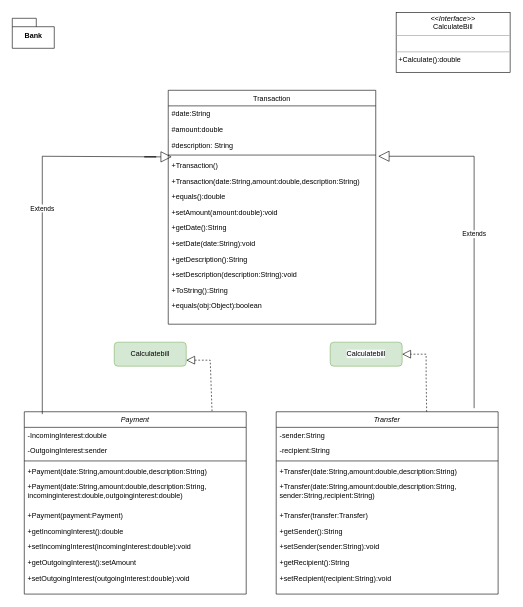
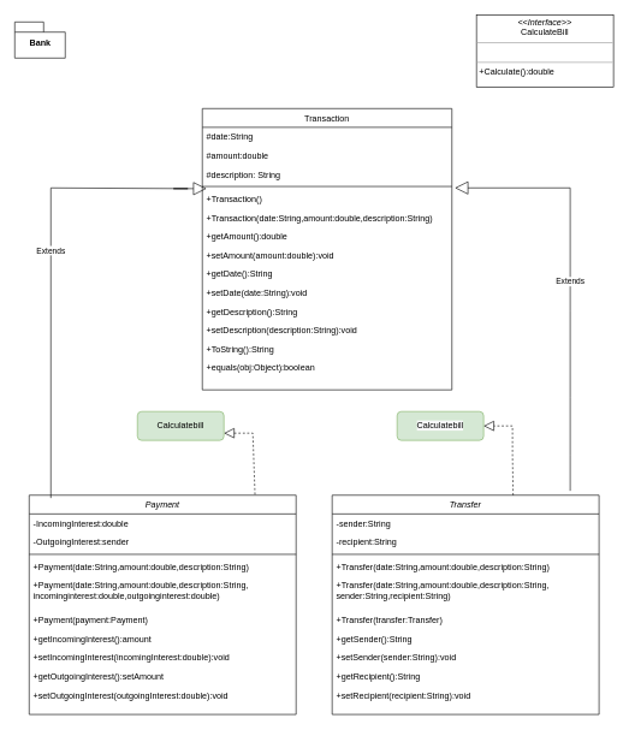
- <mxCell id="20" value="+equals():double" style="text;align=left;verticalAlign=top;spacingLeft=4;spacingRight=4;overflow=hidden;rotatable=0;points=[[0,0.5],[1,0.5]];portConstraint=eastwest;" vertex="1" parent="13"><mxGeometry y="164" width="346" height="26" as="geometry" /></mxCell>
+ <mxCell id="20" value="+getAmount():double" style="text;align=left;verticalAlign=top;spacingLeft=4;spacingRight=4;overflow=hidden;rotatable=0;points=[[0,0.5],[1,0.5]];portConstraint=eastwest;" vertex="1" parent="13"><mxGeometry y="164" width="346" height="26" as="geometry" /></mxCell>
- <mxCell id="9" value="+getIncomingInterest():double" style="text;align=left;verticalAlign=top;spacingLeft=4;spacingRight=4;overflow=hidden;rotatable=0;points=[[0,0.5],[1,0.5]];portConstraint=eastwest;" vertex="1" parent="2"><mxGeometry y="186" width="370" height="26" as="geometry" /></mxCell>
+ <mxCell id="9" value="+getIncomingInterest():amount" style="text;align=left;verticalAlign=top;spacingLeft=4;spacingRight=4;overflow=hidden;rotatable=0;points=[[0,0.5],[1,0.5]];portConstraint=eastwest;" vertex="1" parent="2"><mxGeometry y="186" width="370" height="26" as="geometry" /></mxCell>
